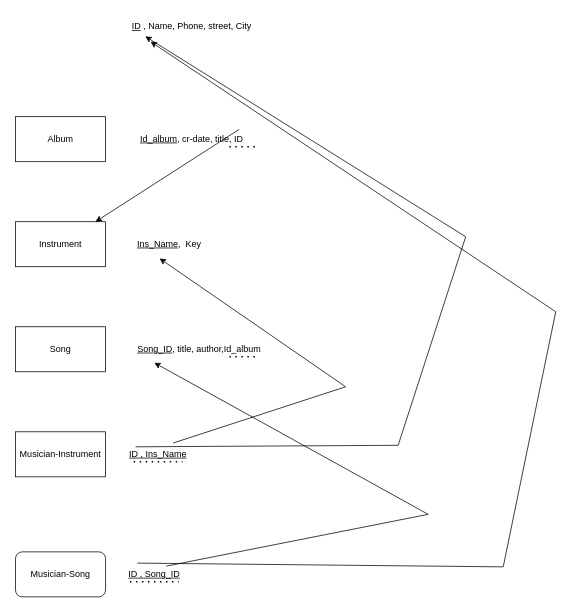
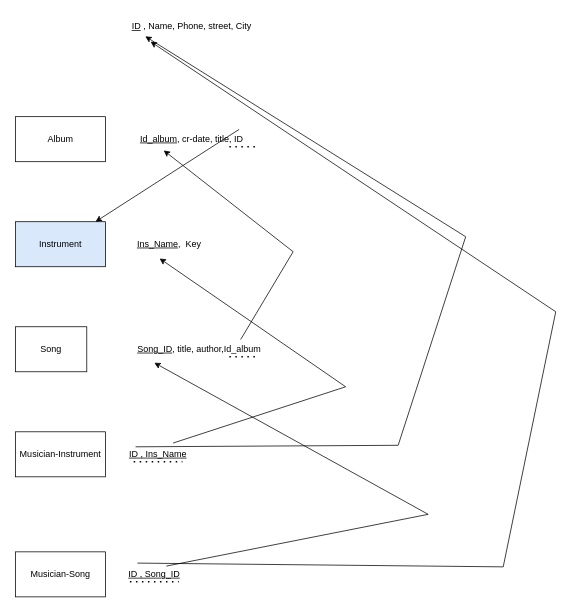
+ <mxCell id="14" value="" style="endArrow=classic;html=1;rounded=0;exitX=0.824;exitY=0.067;exitDx=0;exitDy=0;exitPerimeter=0;entryX=0.25;entryY=1;entryDx=0;entryDy=0;" edge="1" parent="1" source="11" target="8"><mxGeometry width="50" height="50" relative="1" as="geometry"><mxPoint x="410" y="485" as="sourcePoint" /><mxPoint x="320" y="235" as="targetPoint" /><Array as="points"><mxPoint x="390" y="335" /></Array></mxGeometry></mxCell>
- <mxCell id="5" value="Instrument" style="rounded=0;whiteSpace=wrap;html=1;" vertex="1" parent="1"><mxGeometry x="20" y="295" width="120" height="60" as="geometry" /></mxCell>
+ <mxCell id="5" value="Instrument" style="rounded=0;whiteSpace=wrap;html=1;fillColor=#dae8fc;" vertex="1" parent="1"><mxGeometry x="20" y="295" width="120" height="60" as="geometry" /></mxCell>
- <mxCell id="4" value="Song" style="rounded=0;whiteSpace=wrap;html=1;" vertex="1" parent="1"><mxGeometry x="20" y="435" width="120" height="60" as="geometry" /></mxCell>
+ <mxCell id="4" value="Song" style="rounded=0;whiteSpace=wrap;html=1;" vertex="1" parent="1"><mxGeometry x="20" y="435" width="95" height="60" as="geometry" /></mxCell>
- <mxCell id="2" value="Musician-Song" style="whiteSpace=wrap;html=1;rounded=1;" vertex="1" parent="1"><mxGeometry x="20" y="735" width="120" height="60" as="geometry" /></mxCell>
+ <mxCell id="2" value="Musician-Song" style="rounded=0;whiteSpace=wrap;html=1;" vertex="1" parent="1"><mxGeometry x="20" y="735" width="120" height="60" as="geometry" /></mxCell>
